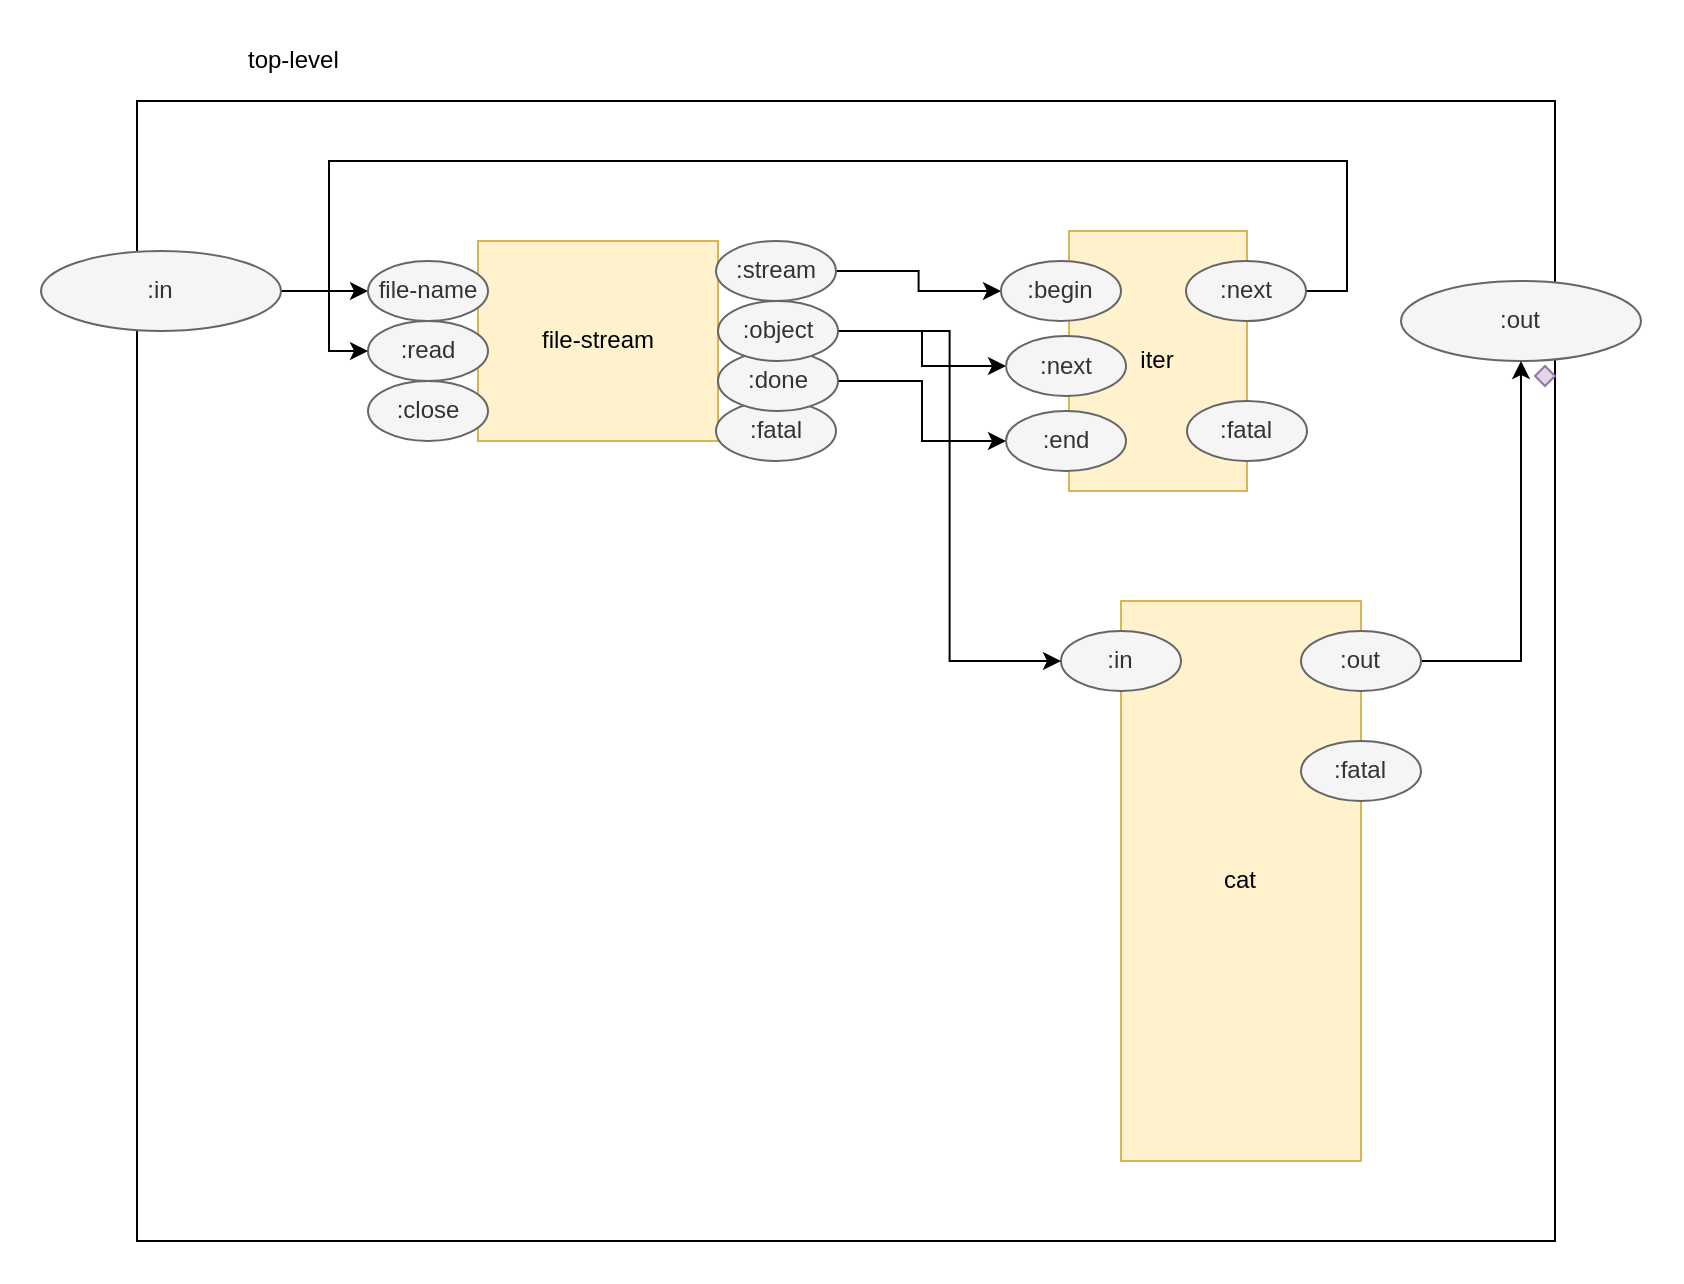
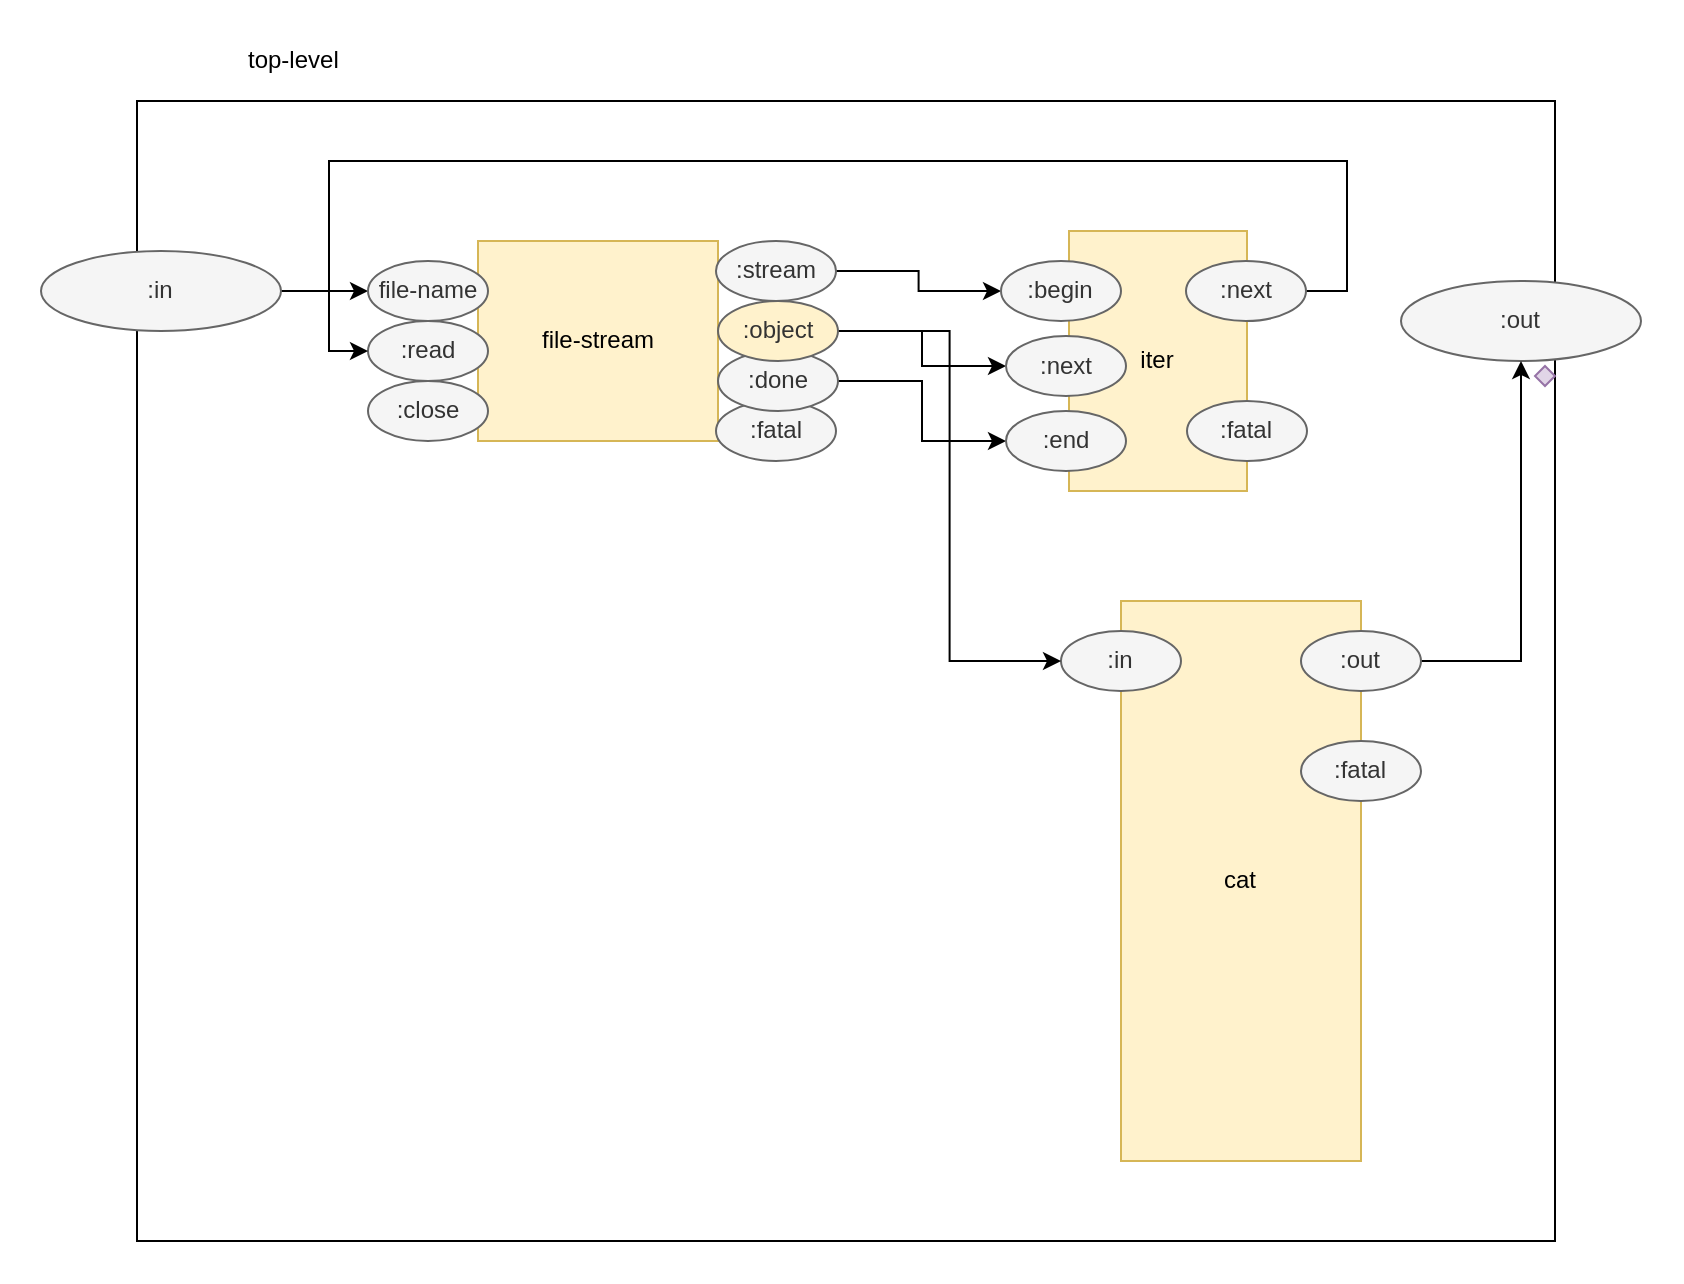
- <mxCell id="20" value=":object" style="ellipse;whiteSpace=wrap;html=1;fillColor=#f5f5f5;strokeColor=#666666;fontColor=#333333;" parent="1" vertex="1"><mxGeometry x="358.5" y="150" width="60" height="30" as="geometry" /></mxCell>
+ <mxCell id="20" value=":object" style="ellipse;whiteSpace=wrap;html=1;fillColor=#fff2cc;strokeColor=#666666;fontColor=#333333;" parent="1" vertex="1"><mxGeometry x="358.5" y="150" width="60" height="30" as="geometry" /></mxCell>
